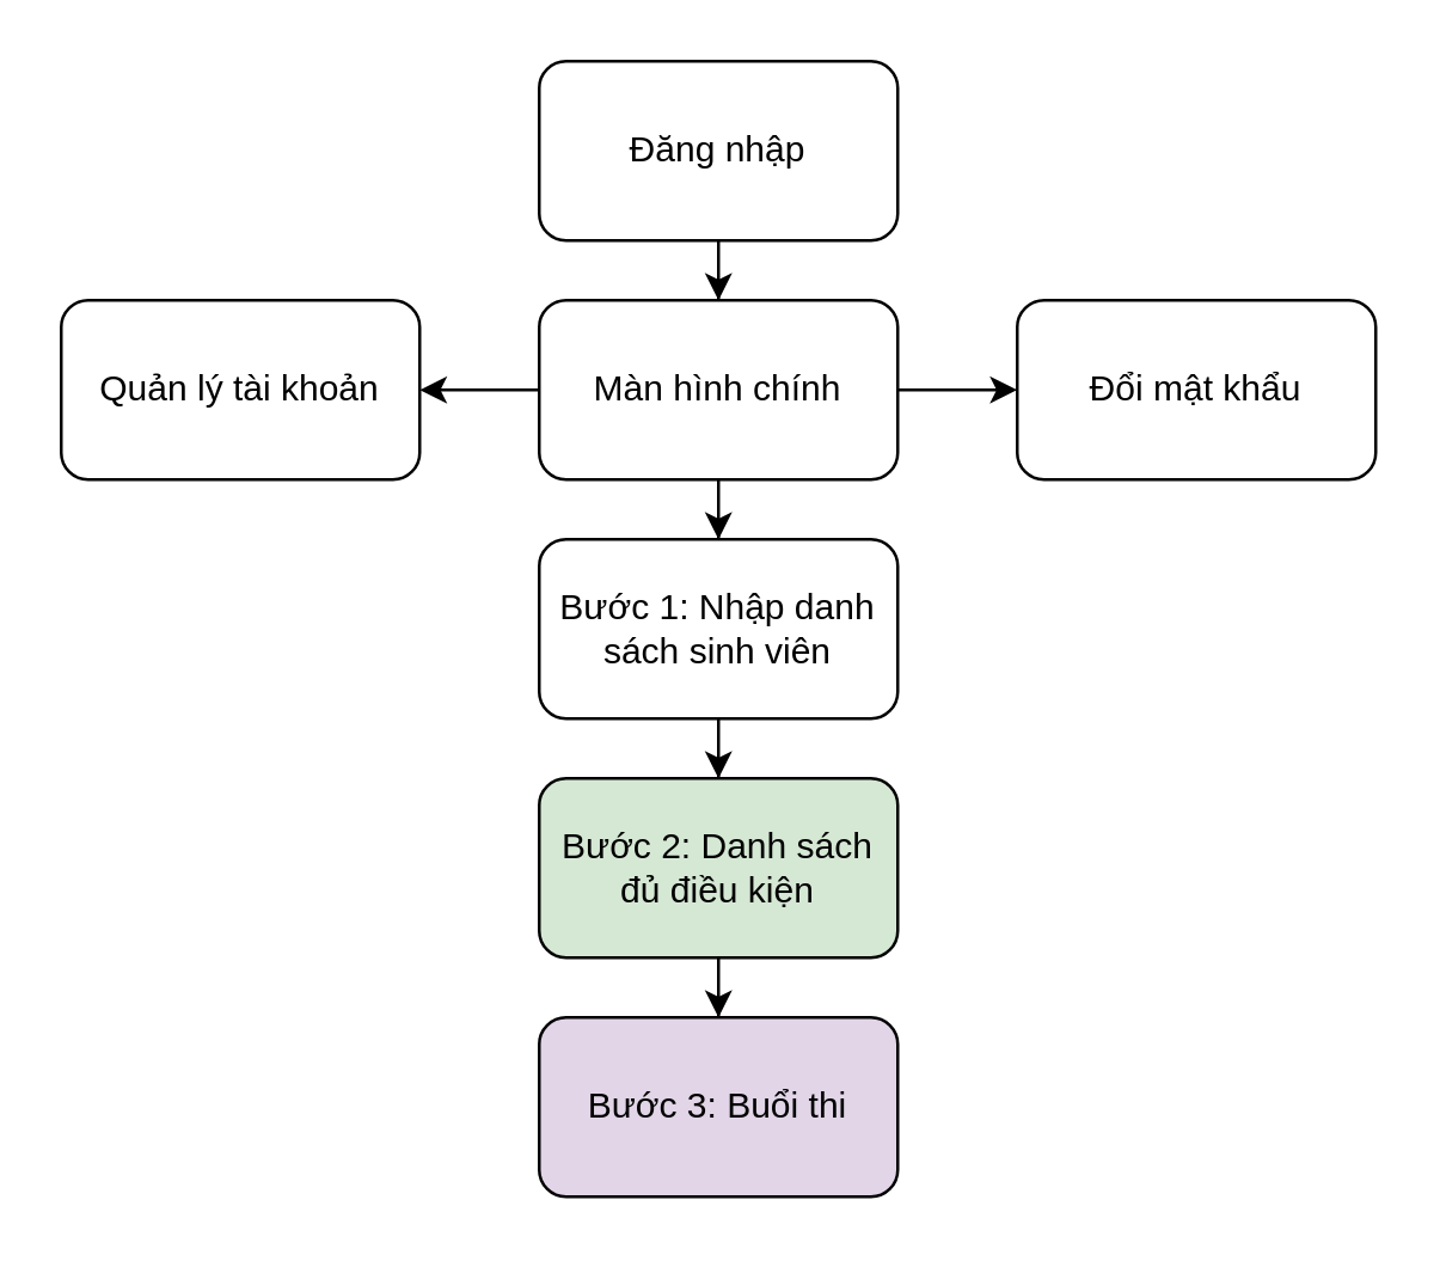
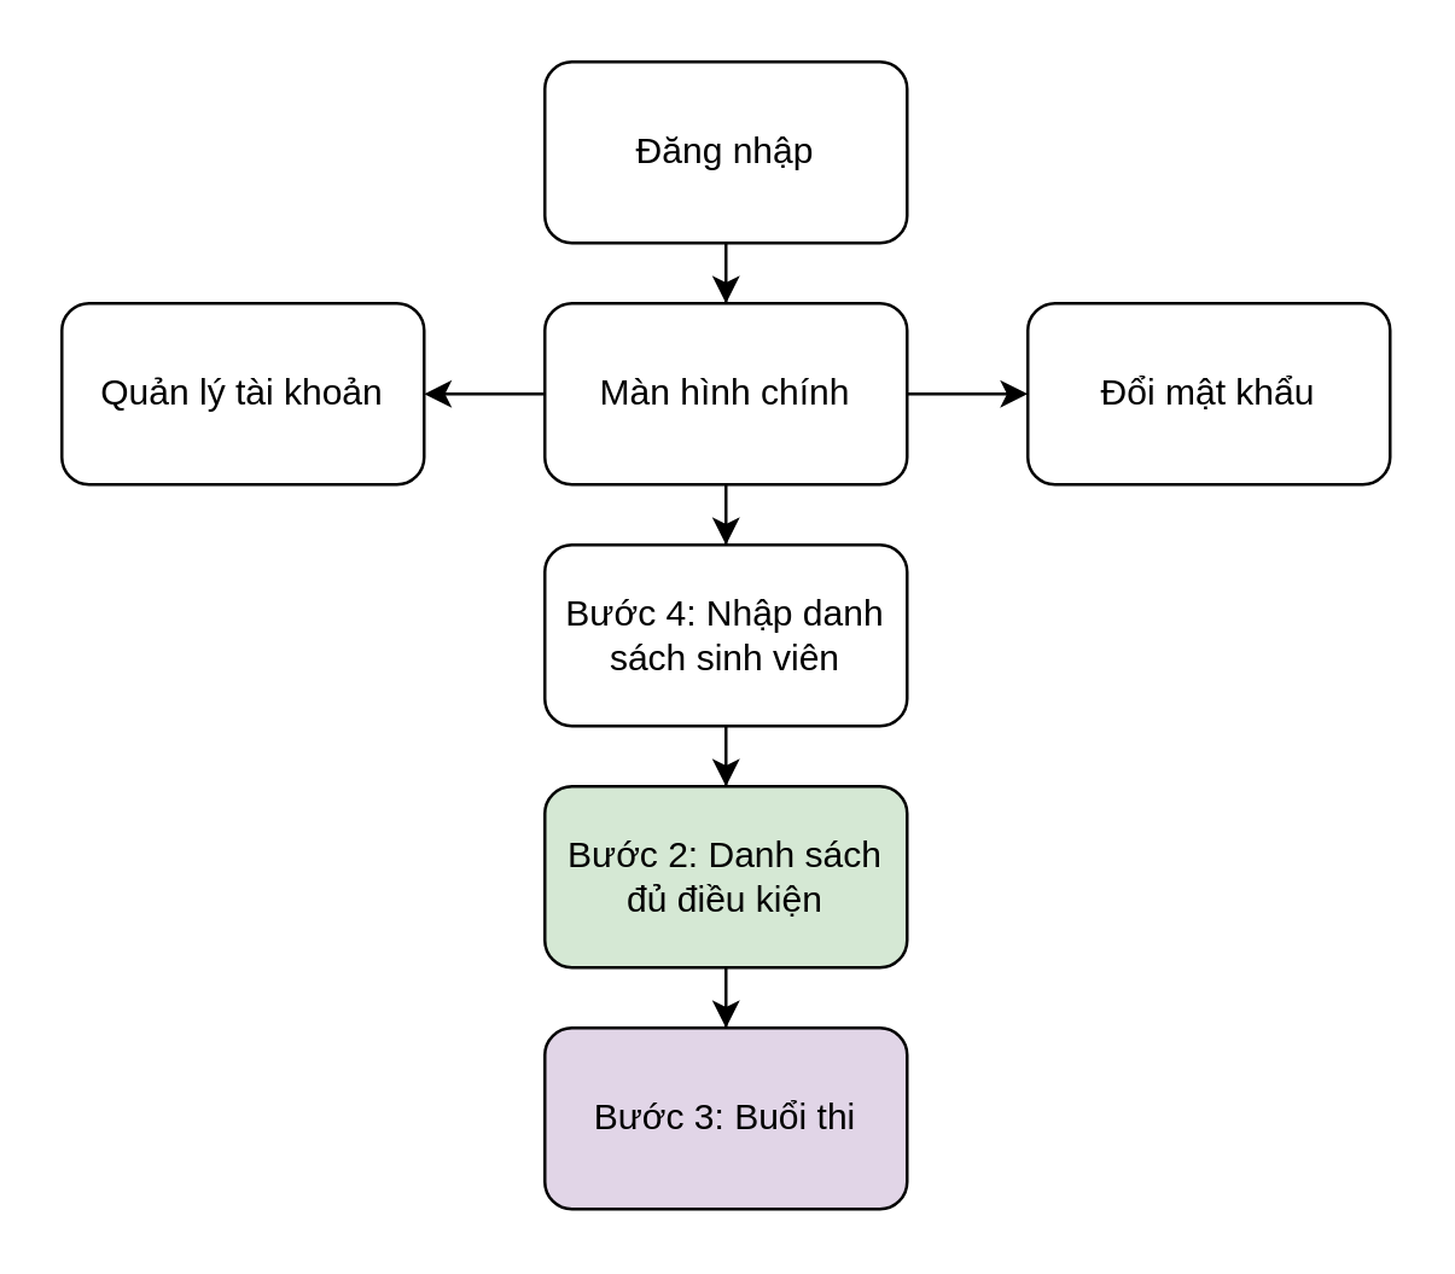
- <mxCell id="5" value="Bước 1: Nhập danh sách sinh viên" style="rounded=1;whiteSpace=wrap;html=1;" vertex="1" parent="1"><mxGeometry x="180" y="180" width="120" height="60" as="geometry" /></mxCell>
+ <mxCell id="5" value="Bước 4: Nhập danh sách sinh viên" style="rounded=1;whiteSpace=wrap;html=1;" vertex="1" parent="1"><mxGeometry x="180" y="180" width="120" height="60" as="geometry" /></mxCell>
